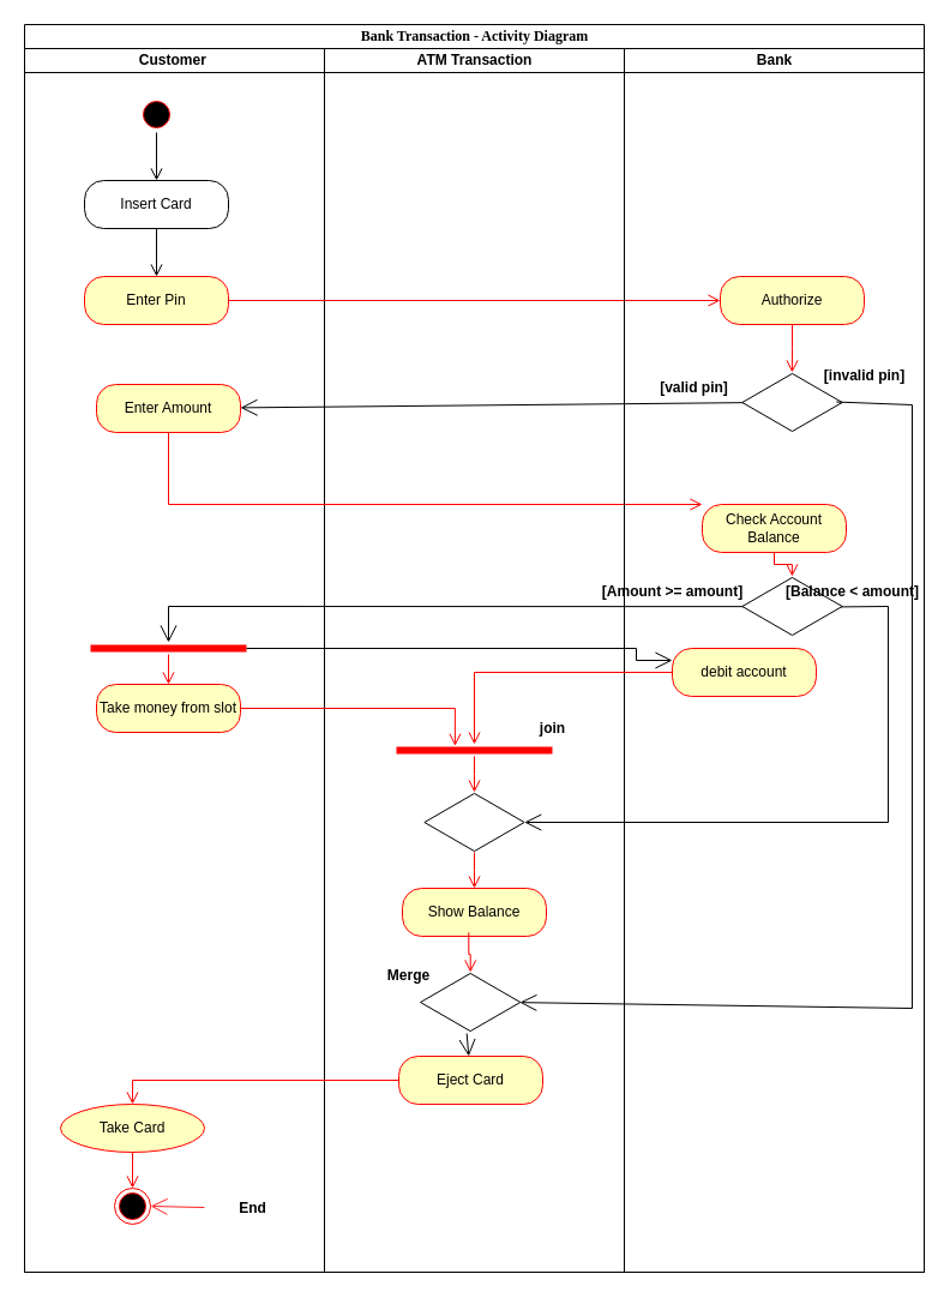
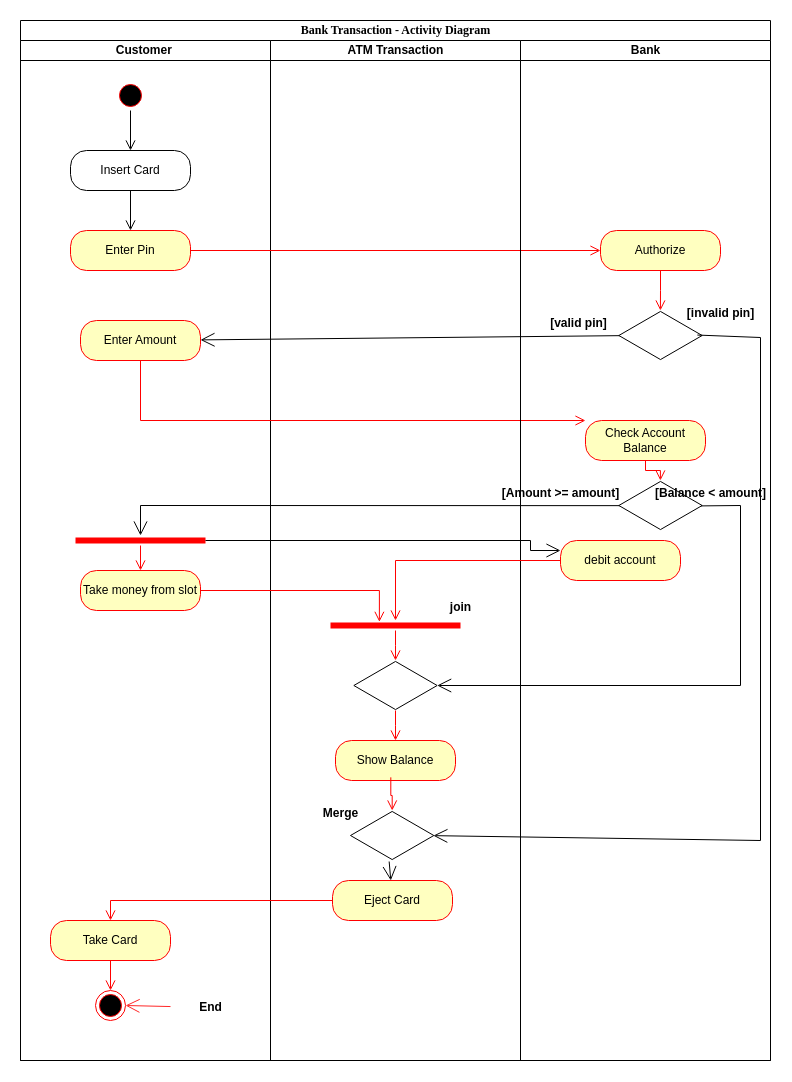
- <mxCell id="13" value="Take Card" style="ellipse;whiteSpace=wrap;html=1;arcSize=40;fontColor=#000000;fillColor=#ffffc0;strokeColor=#ff0000;" vertex="1" parent="3"><mxGeometry x="30" y="880" width="120" height="40" as="geometry" /></mxCell>
+ <mxCell id="13" value="Take Card" style="rounded=1;whiteSpace=wrap;html=1;arcSize=40;fontColor=#000000;fillColor=#ffffc0;strokeColor=#ff0000;" vertex="1" parent="3"><mxGeometry x="30" y="880" width="120" height="40" as="geometry" /></mxCell>
